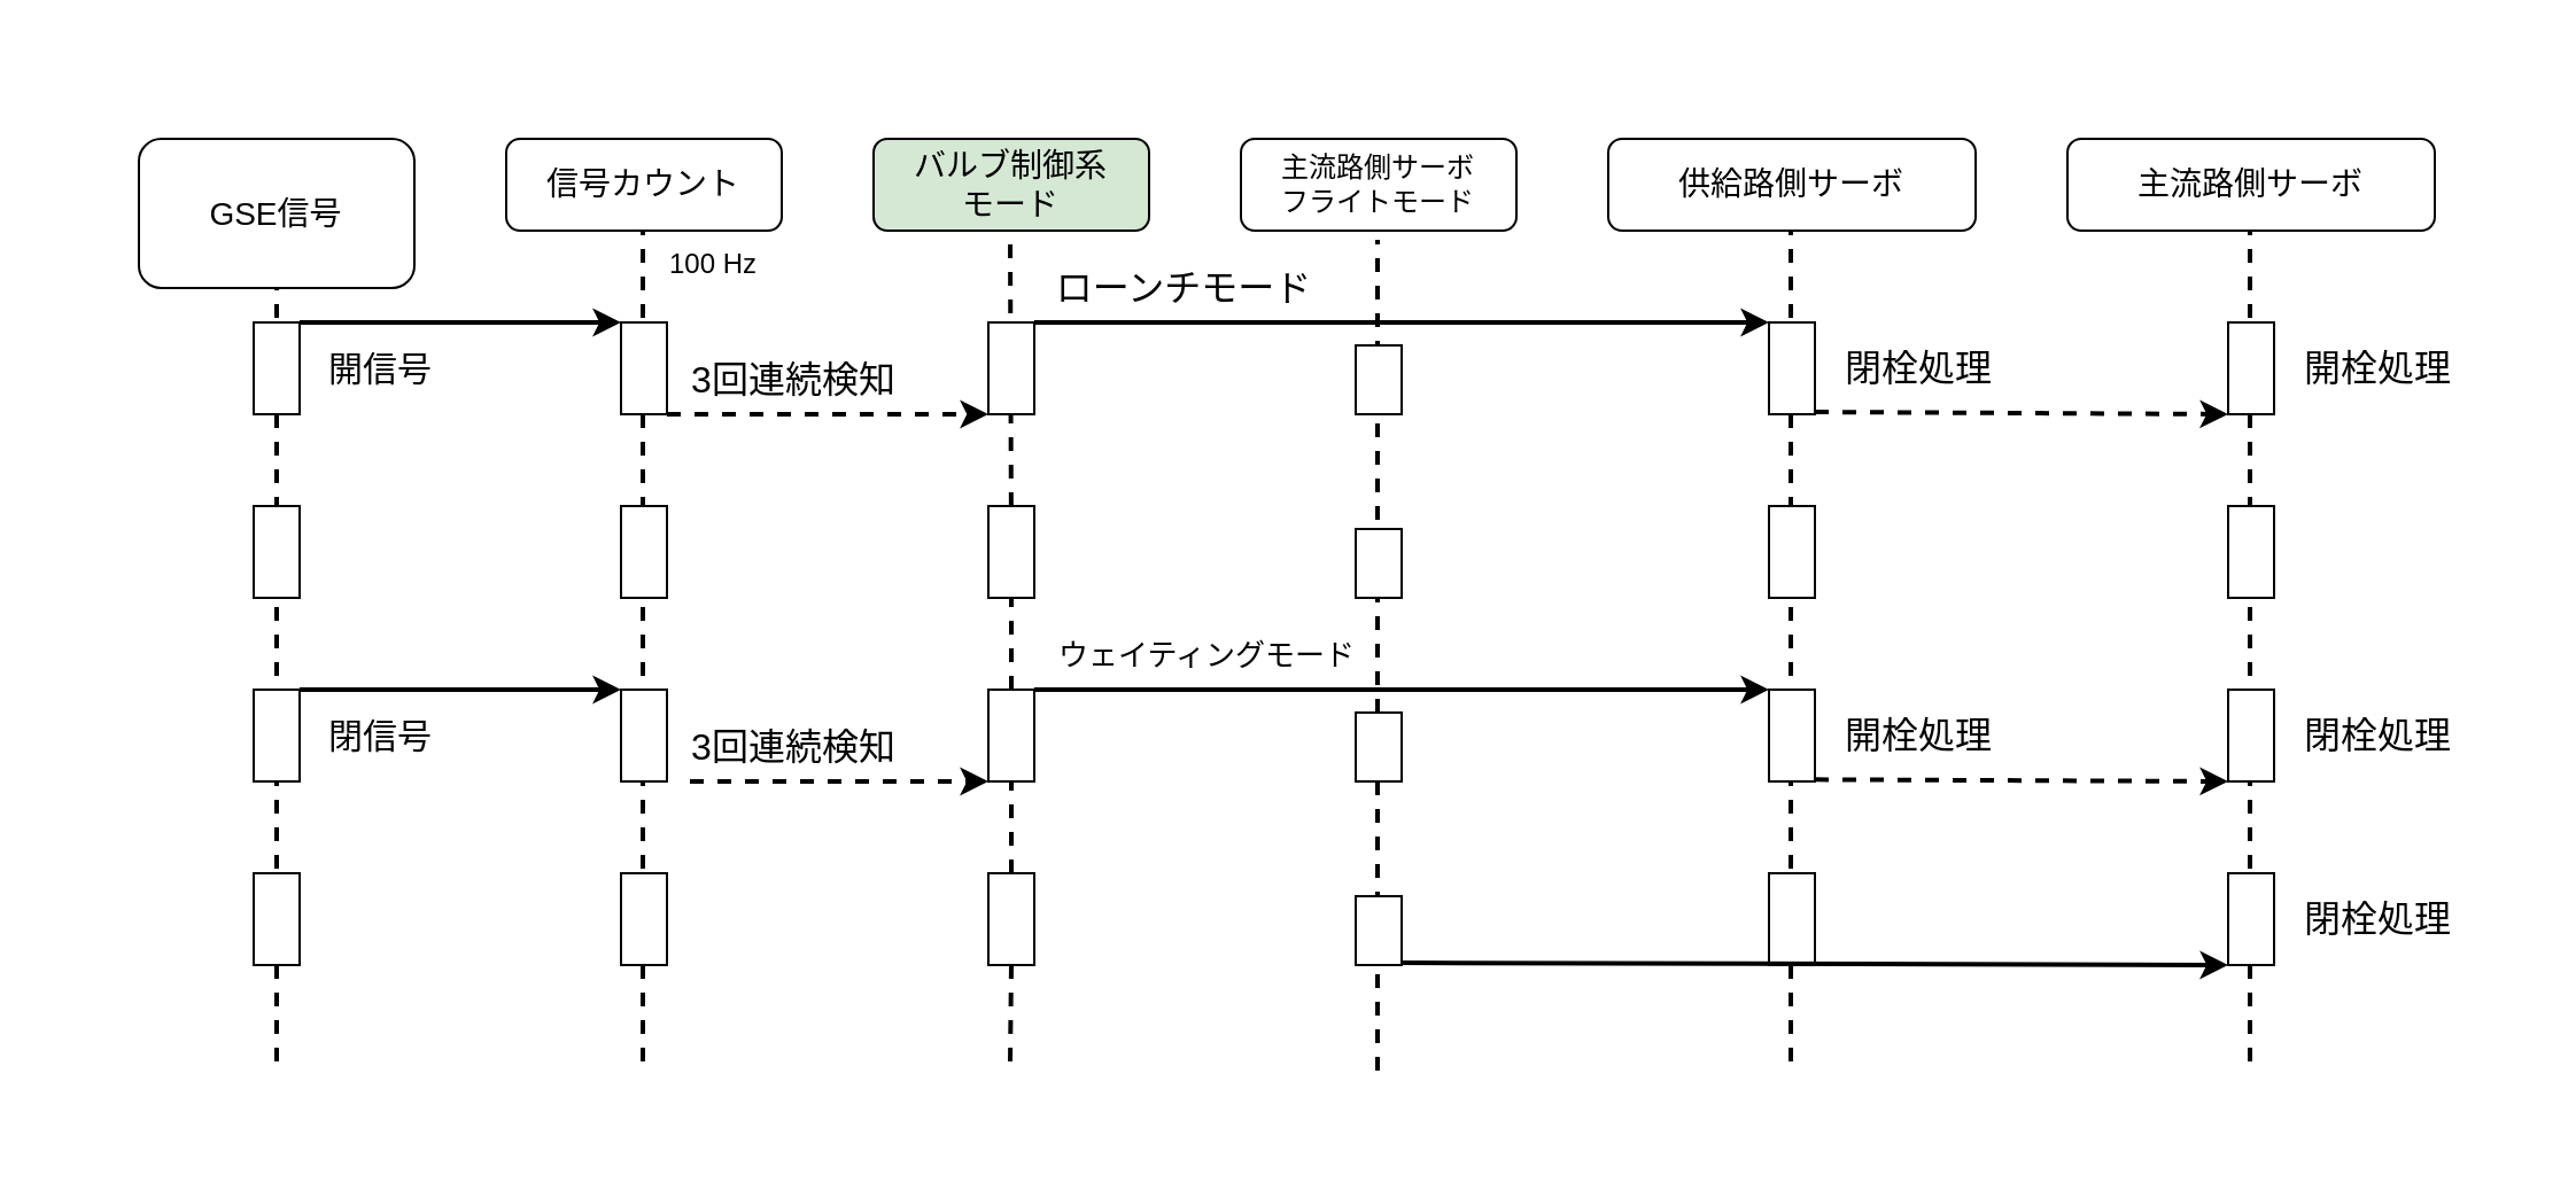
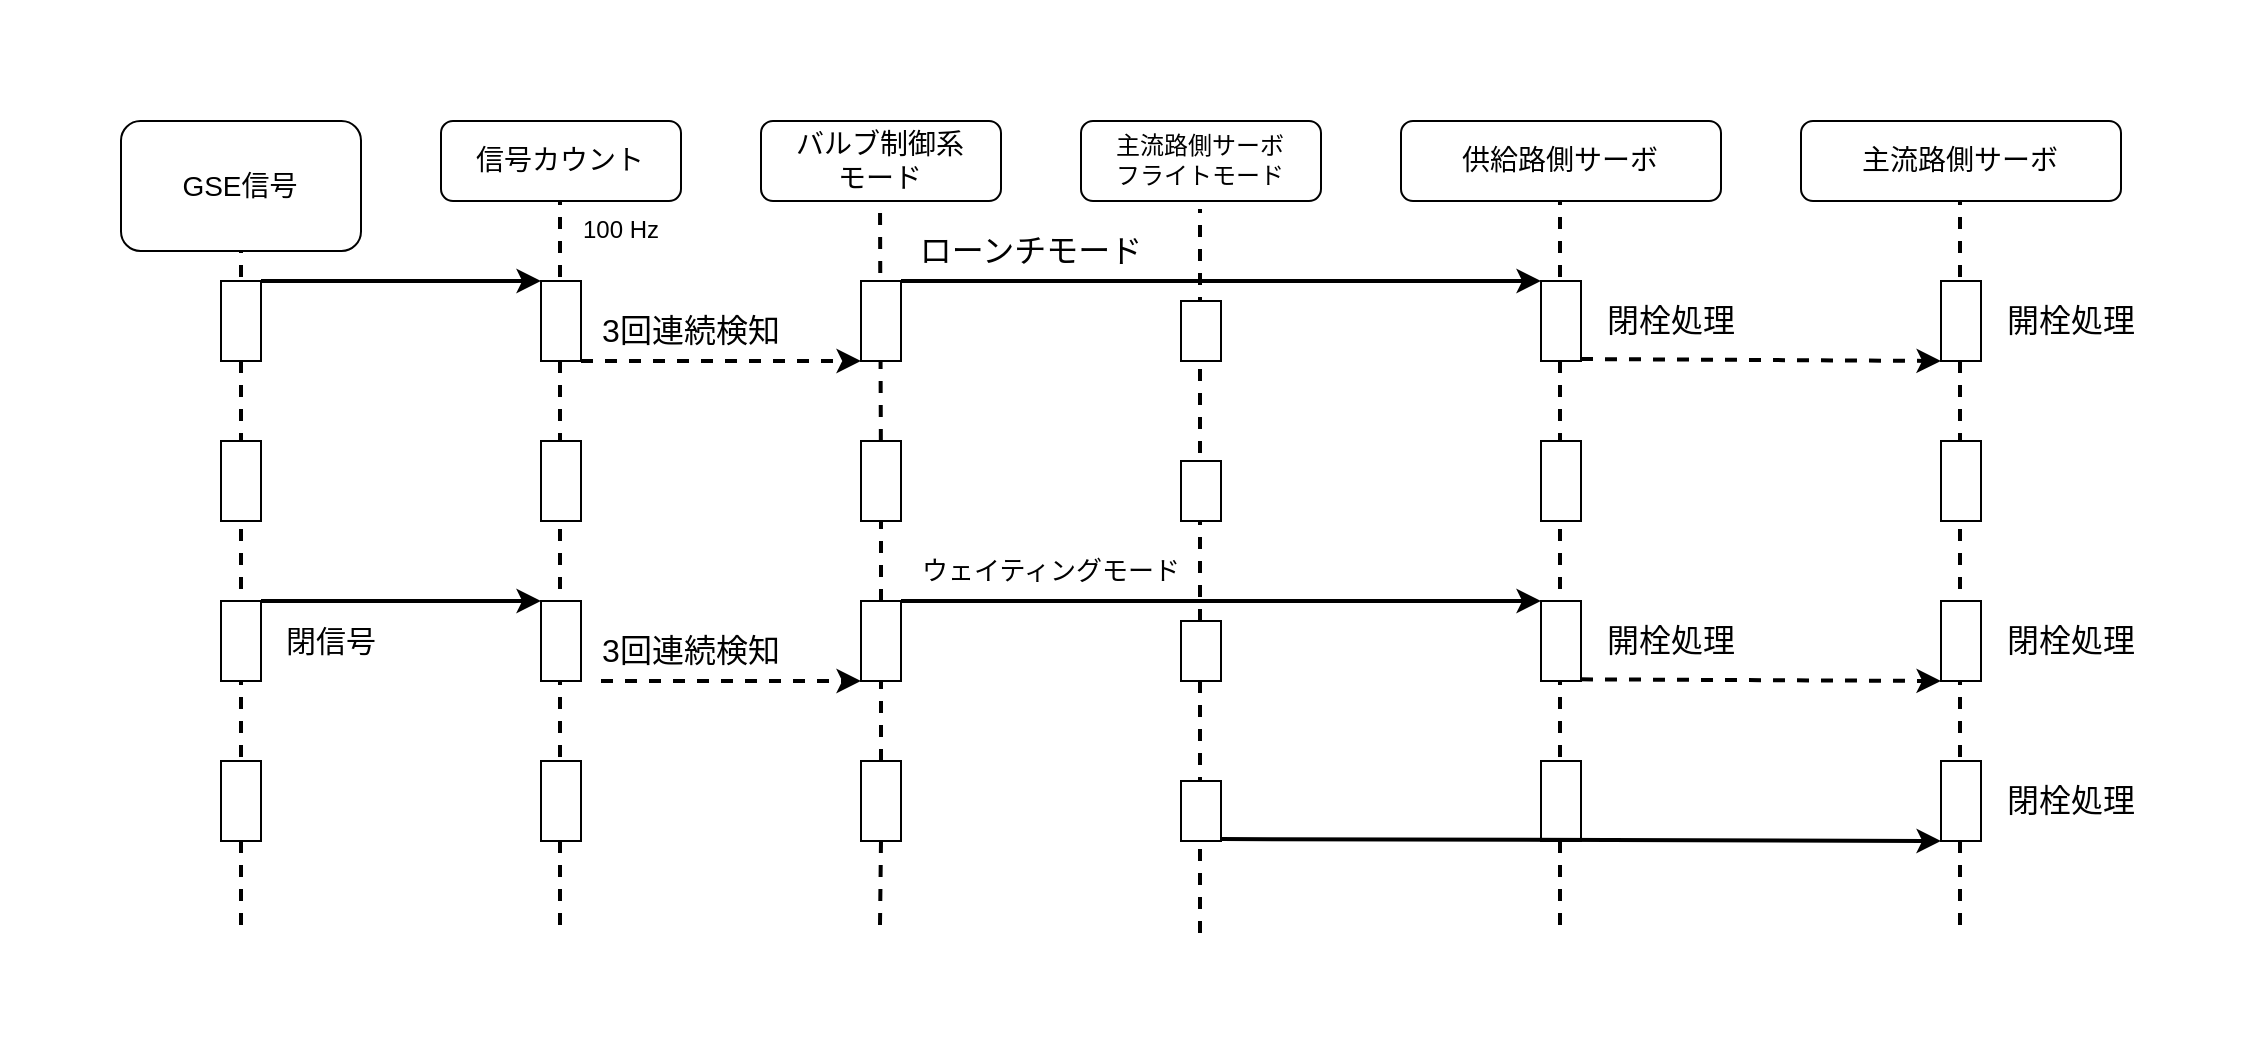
- <mxCell id="37" value="&lt;font style=&quot;font-size: 14px;&quot;&gt;バルブ制御系&lt;/font&gt;&lt;div&gt;&lt;font style=&quot;font-size: 14px;&quot;&gt;モード&lt;/font&gt;&lt;/div&gt;" style="rounded=1;whiteSpace=wrap;html=1;fillColor=#d5e8d4;" vertex="1" parent="1"><mxGeometry x="380" y="60" width="120" height="40" as="geometry" /></mxCell>
+ <mxCell id="37" value="&lt;font style=&quot;font-size: 14px;&quot;&gt;バルブ制御系&lt;/font&gt;&lt;div&gt;&lt;font style=&quot;font-size: 14px;&quot;&gt;モード&lt;/font&gt;&lt;/div&gt;" style="rounded=1;whiteSpace=wrap;html=1;" vertex="1" parent="1"><mxGeometry x="380" y="60" width="120" height="40" as="geometry" /></mxCell>
- <mxCell id="17" value="&lt;font style=&quot;font-size: 15px;&quot;&gt;開信号&lt;/font&gt;" style="text;html=1;align=center;verticalAlign=middle;resizable=0;points=[];autosize=1;strokeColor=none;fillColor=none;" vertex="1" parent="1"><mxGeometry x="130" y="145" width="70" height="30" as="geometry" /></mxCell>
